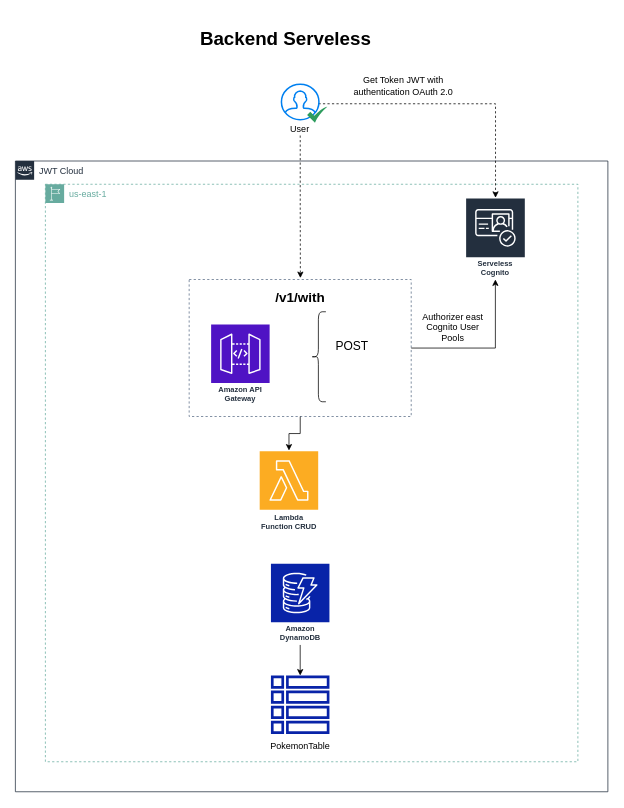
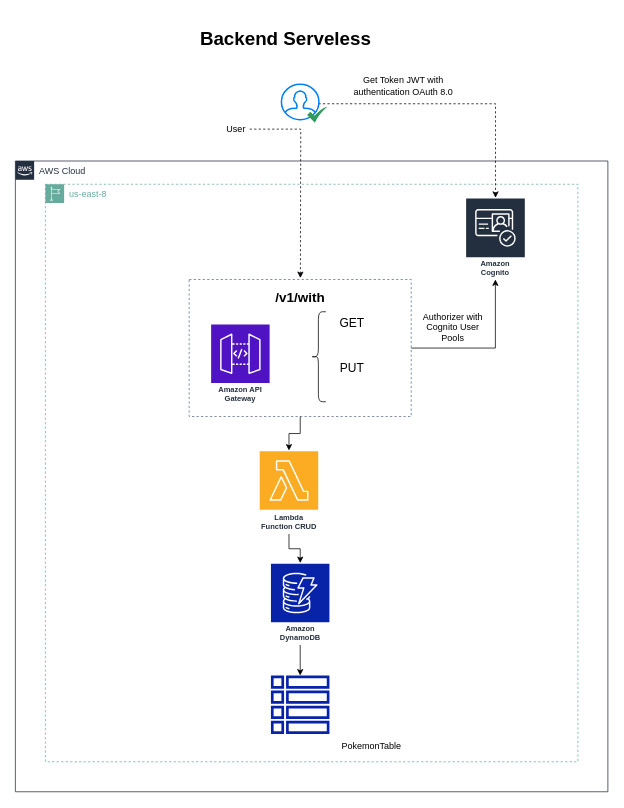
- <mxCell id="22" value="Get Token JWT with authentication OAuth 2.0" style="text;html=1;strokeColor=none;fillColor=none;align=center;verticalAlign=middle;whiteSpace=wrap;rounded=0;" parent="1" vertex="1"><mxGeometry x="450" y="100" width="175.25" height="28" as="geometry" /></mxCell>
+ <mxCell id="22" value="Get Token JWT with authentication OAuth 8.0" style="text;html=1;strokeColor=none;fillColor=none;align=center;verticalAlign=middle;whiteSpace=wrap;rounded=0;" parent="1" vertex="1"><mxGeometry x="450" y="100" width="175.25" height="28" as="geometry" /></mxCell>
- <mxCell id="24" value="&lt;font style=&quot;font-size: 12px;&quot;&gt;User&lt;/font&gt;" style="text;html=1;strokeColor=none;fillColor=none;align=center;verticalAlign=middle;whiteSpace=wrap;rounded=0;" parent="1" vertex="1"><mxGeometry x="382.13" y="163" width="35.25" height="17" as="geometry" /></mxCell>
+ <mxCell id="24" value="&lt;font style=&quot;font-size: 12px;&quot;&gt;User&lt;/font&gt;" style="text;html=1;strokeColor=none;fillColor=none;align=center;verticalAlign=middle;whiteSpace=wrap;rounded=0;" parent="1" vertex="1"><mxGeometry x="297.13" y="163" width="35.25" height="17" as="geometry" /></mxCell>
- <mxCell id="3" value="JWT Cloud" style="points=[[0,0],[0.25,0],[0.5,0],[0.75,0],[1,0],[1,0.25],[1,0.5],[1,0.75],[1,1],[0.75,1],[0.5,1],[0.25,1],[0,1],[0,0.75],[0,0.5],[0,0.25]];outlineConnect=0;gradientColor=none;html=1;whiteSpace=wrap;fontSize=12;fontStyle=0;container=1;pointerEvents=0;collapsible=0;recursiveResize=0;shape=mxgraph.aws4.group;grIcon=mxgraph.aws4.group_aws_cloud_alt;strokeColor=#232F3E;fillColor=none;verticalAlign=top;align=left;spacingLeft=30;fontColor=#232F3E;dashed=0;" parent="1" vertex="1"><mxGeometry x="20" y="214" width="790" height="841" as="geometry" /></mxCell>
+ <mxCell id="3" value="AWS Cloud" style="points=[[0,0],[0.25,0],[0.5,0],[0.75,0],[1,0],[1,0.25],[1,0.5],[1,0.75],[1,1],[0.75,1],[0.5,1],[0.25,1],[0,1],[0,0.75],[0,0.5],[0,0.25]];outlineConnect=0;gradientColor=none;html=1;whiteSpace=wrap;fontSize=12;fontStyle=0;container=1;pointerEvents=0;collapsible=0;recursiveResize=0;shape=mxgraph.aws4.group;grIcon=mxgraph.aws4.group_aws_cloud_alt;strokeColor=#232F3E;fillColor=none;verticalAlign=top;align=left;spacingLeft=30;fontColor=#232F3E;dashed=0;" parent="1" vertex="1"><mxGeometry x="20" y="214" width="790" height="841" as="geometry" /></mxCell>
- <mxCell id="2" value="&lt;font color=&quot;#67ab9f&quot;&gt;us-east-1&lt;/font&gt;" style="points=[[0,0],[0.25,0],[0.5,0],[0.75,0],[1,0],[1,0.25],[1,0.5],[1,0.75],[1,1],[0.75,1],[0.5,1],[0.25,1],[0,1],[0,0.75],[0,0.5],[0,0.25]];outlineConnect=0;gradientColor=none;html=1;whiteSpace=wrap;fontSize=12;fontStyle=0;container=1;pointerEvents=0;collapsible=0;recursiveResize=0;shape=mxgraph.aws4.group;grIcon=mxgraph.aws4.group_region;strokeColor=#67AB9F;fillColor=none;verticalAlign=top;align=left;spacingLeft=30;fontColor=#147EBA;dashed=1;strokeWidth=1;" parent="1" vertex="1"><mxGeometry x="60" y="245" width="710" height="770" as="geometry" /></mxCell>
+ <mxCell id="2" value="&lt;font color=&quot;#67ab9f&quot;&gt;us-east-8&lt;/font&gt;" style="points=[[0,0],[0.25,0],[0.5,0],[0.75,0],[1,0],[1,0.25],[1,0.5],[1,0.75],[1,1],[0.75,1],[0.5,1],[0.25,1],[0,1],[0,0.75],[0,0.5],[0,0.25]];outlineConnect=0;gradientColor=none;html=1;whiteSpace=wrap;fontSize=12;fontStyle=0;container=1;pointerEvents=0;collapsible=0;recursiveResize=0;shape=mxgraph.aws4.group;grIcon=mxgraph.aws4.group_region;strokeColor=#67AB9F;fillColor=none;verticalAlign=top;align=left;spacingLeft=30;fontColor=#147EBA;dashed=1;strokeWidth=1;" parent="1" vertex="1"><mxGeometry x="60" y="245" width="710" height="770" as="geometry" /></mxCell>
- <mxCell id="11" value="Serveless Cognito" style="sketch=0;outlineConnect=0;fontColor=#232F3E;gradientColor=none;strokeColor=#ffffff;fillColor=#232F3E;dashed=0;verticalLabelPosition=middle;verticalAlign=bottom;align=center;html=1;whiteSpace=wrap;fontSize=10;fontStyle=1;spacing=3;shape=mxgraph.aws4.productIcon;prIcon=mxgraph.aws4.cognito;" parent="3" vertex="1"><mxGeometry x="600" y="49" width="80.25" height="109" as="geometry" /></mxCell>
+ <mxCell id="11" value="Amazon Cognito" style="sketch=0;outlineConnect=0;fontColor=#232F3E;gradientColor=none;strokeColor=#ffffff;fillColor=#232F3E;dashed=0;verticalLabelPosition=middle;verticalAlign=bottom;align=center;html=1;whiteSpace=wrap;fontSize=10;fontStyle=1;spacing=3;shape=mxgraph.aws4.productIcon;prIcon=mxgraph.aws4.cognito;" parent="3" vertex="1"><mxGeometry x="600" y="49" width="80.25" height="109" as="geometry" /></mxCell>
+ <mxCell id="13" value="&lt;font style=&quot;font-size: 16px;&quot;&gt;GET&lt;/font&gt;" style="text;html=1;strokeColor=none;fillColor=none;align=center;verticalAlign=middle;whiteSpace=wrap;rounded=0;" parent="3" vertex="1"><mxGeometry x="418.75" y="201" width="60" height="30" as="geometry" /></mxCell>
- <mxCell id="16" value="&lt;font style=&quot;font-size: 12px;&quot;&gt;Authorizer east Cognito User Pools&lt;/font&gt;" style="text;html=1;strokeColor=none;fillColor=none;align=center;verticalAlign=middle;whiteSpace=wrap;rounded=0;" parent="3" vertex="1"><mxGeometry x="541" y="202" width="85.29" height="40" as="geometry" /></mxCell>
+ <mxCell id="16" value="&lt;font style=&quot;font-size: 12px;&quot;&gt;Authorizer with Cognito User Pools&lt;/font&gt;" style="text;html=1;strokeColor=none;fillColor=none;align=center;verticalAlign=middle;whiteSpace=wrap;rounded=0;" parent="3" vertex="1"><mxGeometry x="541" y="202" width="85.29" height="40" as="geometry" /></mxCell>
- <mxCell id="15" value="&lt;font style=&quot;font-size: 16px;&quot;&gt;POST&lt;/font&gt;" style="text;html=1;strokeColor=none;fillColor=none;align=center;verticalAlign=middle;whiteSpace=wrap;rounded=0;" parent="3" vertex="1"><mxGeometry x="418.75" y="231" width="60" height="30" as="geometry" /></mxCell>
+ <mxCell id="14" value="&lt;font style=&quot;font-size: 16px;&quot;&gt;PUT&lt;/font&gt;" style="text;html=1;strokeColor=none;fillColor=none;align=center;verticalAlign=middle;whiteSpace=wrap;rounded=0;" parent="3" vertex="1"><mxGeometry x="418.75" y="261" width="60" height="30" as="geometry" /></mxCell>
+ <mxCell id="5" style="edgeStyle=orthogonalEdgeStyle;rounded=0;orthogonalLoop=1;jettySize=auto;html=1;" parent="3" source="17" target="10" edge="1"><mxGeometry relative="1" as="geometry"><mxPoint x="379.686" y="582.56" as="sourcePoint" /></mxGeometry></mxCell>
- <mxCell id="18" value="&lt;font size=&quot;1&quot; style=&quot;&quot;&gt;&lt;span style=&quot;font-size: 12px;&quot;&gt;PokemonTable&lt;/span&gt;&lt;/font&gt;" style="text;html=1;strokeColor=none;fillColor=none;align=center;verticalAlign=middle;whiteSpace=wrap;rounded=0;" parent="3" vertex="1"><mxGeometry x="339.75" y="766" width="80" height="30" as="geometry" /></mxCell>
+ <mxCell id="18" value="&lt;font size=&quot;1&quot; style=&quot;&quot;&gt;&lt;span style=&quot;font-size: 12px;&quot;&gt;PokemonTable&lt;/span&gt;&lt;/font&gt;" style="text;html=1;strokeColor=none;fillColor=none;align=center;verticalAlign=middle;whiteSpace=wrap;rounded=0;" parent="3" vertex="1"><mxGeometry x="434.75" y="766" width="80" height="30" as="geometry" /></mxCell>
